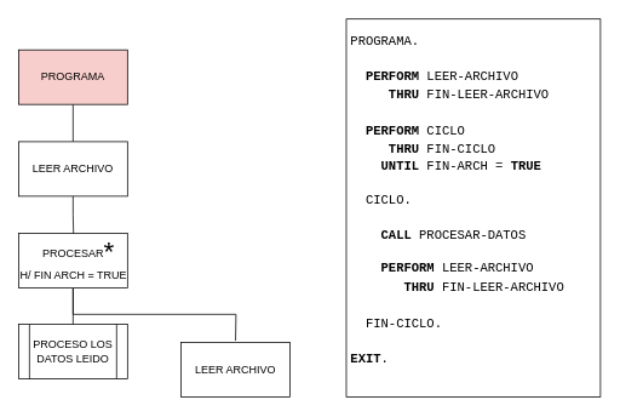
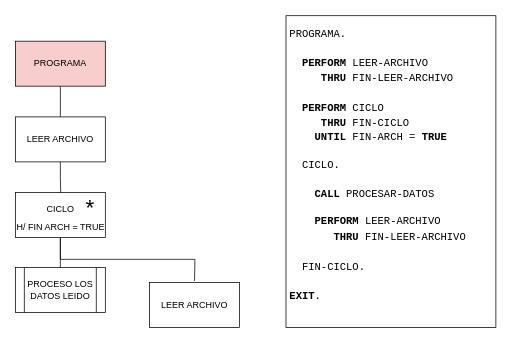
- <mxCell id="7" value="&lt;span style=&quot;color: rgb(0, 0, 0); font-family: Helvetica; font-size: 12px; font-style: normal; font-variant-ligatures: normal; font-variant-caps: normal; font-weight: 400; letter-spacing: normal; orphans: 2; text-indent: 0px; text-transform: none; widows: 2; word-spacing: 0px; -webkit-text-stroke-width: 0px; background-color: rgb(255, 255, 255); text-decoration-thickness: initial; text-decoration-style: initial; text-decoration-color: initial; float: none; display: inline !important;&quot;&gt;PROCESAR&lt;/span&gt;" style="text;whiteSpace=wrap;html=1;fontSize=21;align=center;" parent="1" vertex="1"><mxGeometry x="21" y="256" width="119" height="23" as="geometry" /></mxCell>
+ <mxCell id="7" value="&lt;span style=&quot;color: rgb(0, 0, 0); font-family: Helvetica; font-size: 12px; font-style: normal; font-variant-ligatures: normal; font-variant-caps: normal; font-weight: 400; letter-spacing: normal; orphans: 2; text-indent: 0px; text-transform: none; widows: 2; word-spacing: 0px; -webkit-text-stroke-width: 0px; background-color: rgb(255, 255, 255); text-decoration-thickness: initial; text-decoration-style: initial; text-decoration-color: initial; float: none; display: inline !important;&quot;&gt;CICLO&lt;/span&gt;" style="text;whiteSpace=wrap;html=1;fontSize=21;align=center;" parent="1" vertex="1"><mxGeometry x="21" y="256" width="119" height="23" as="geometry" /></mxCell>
